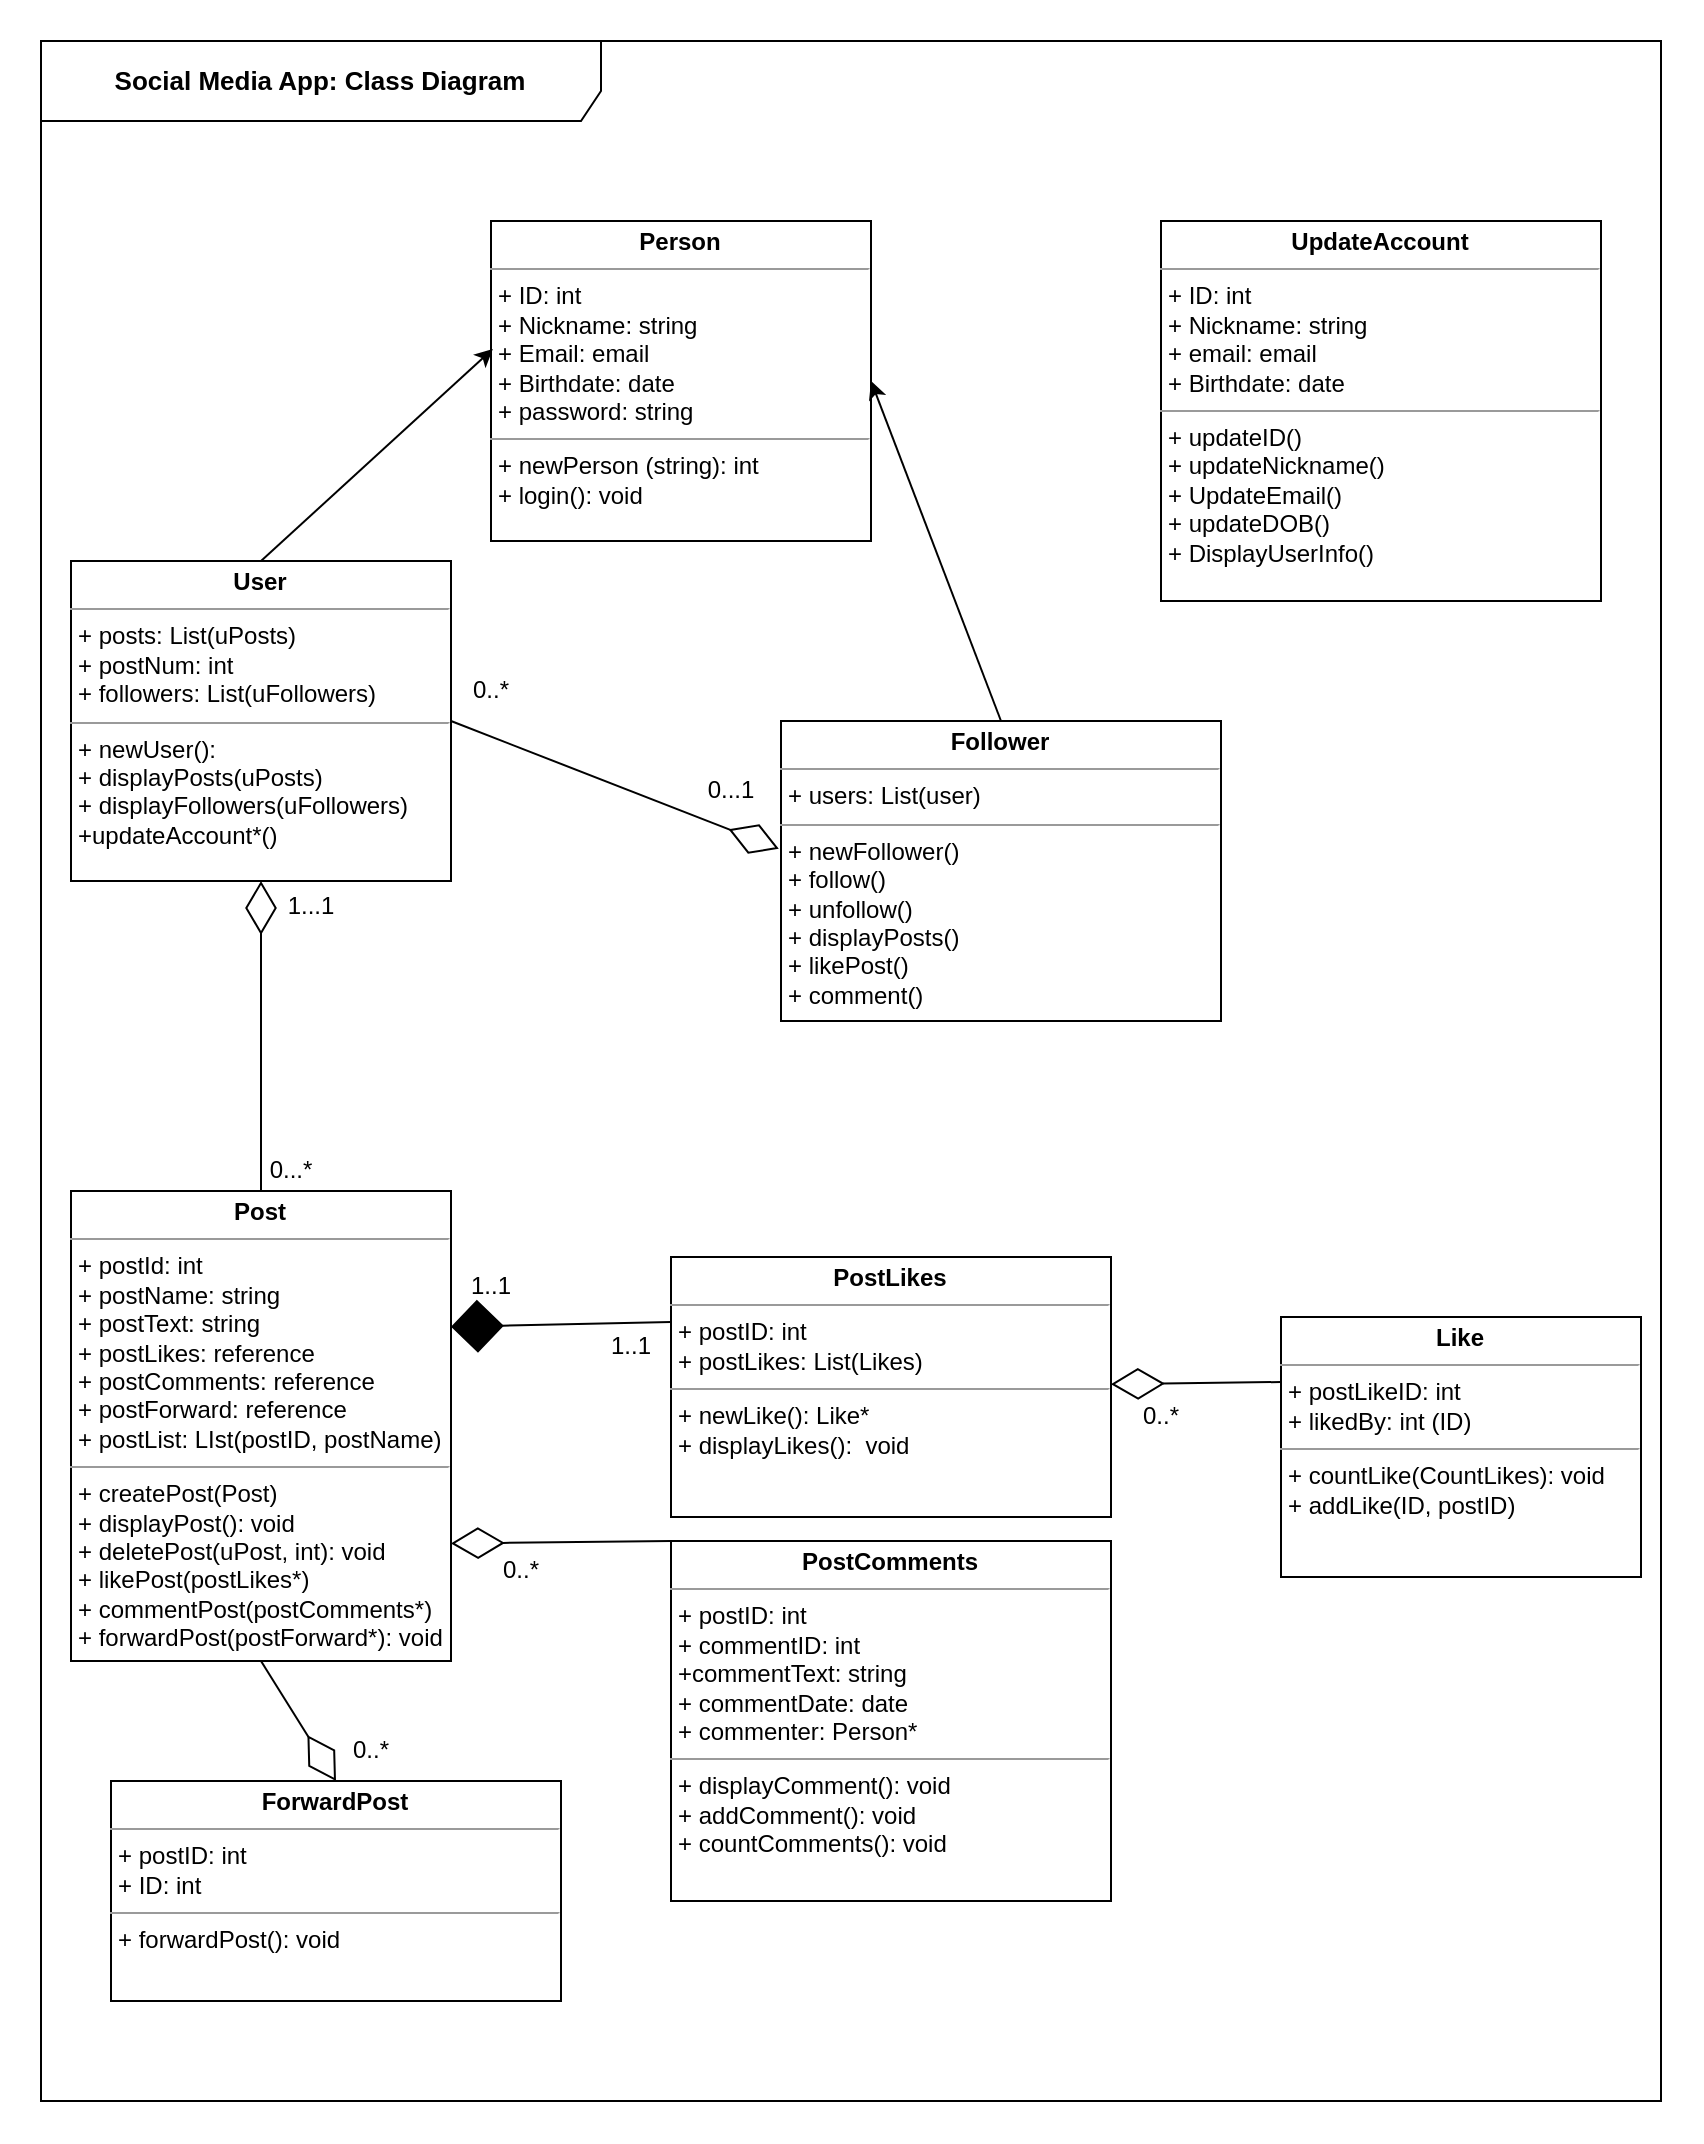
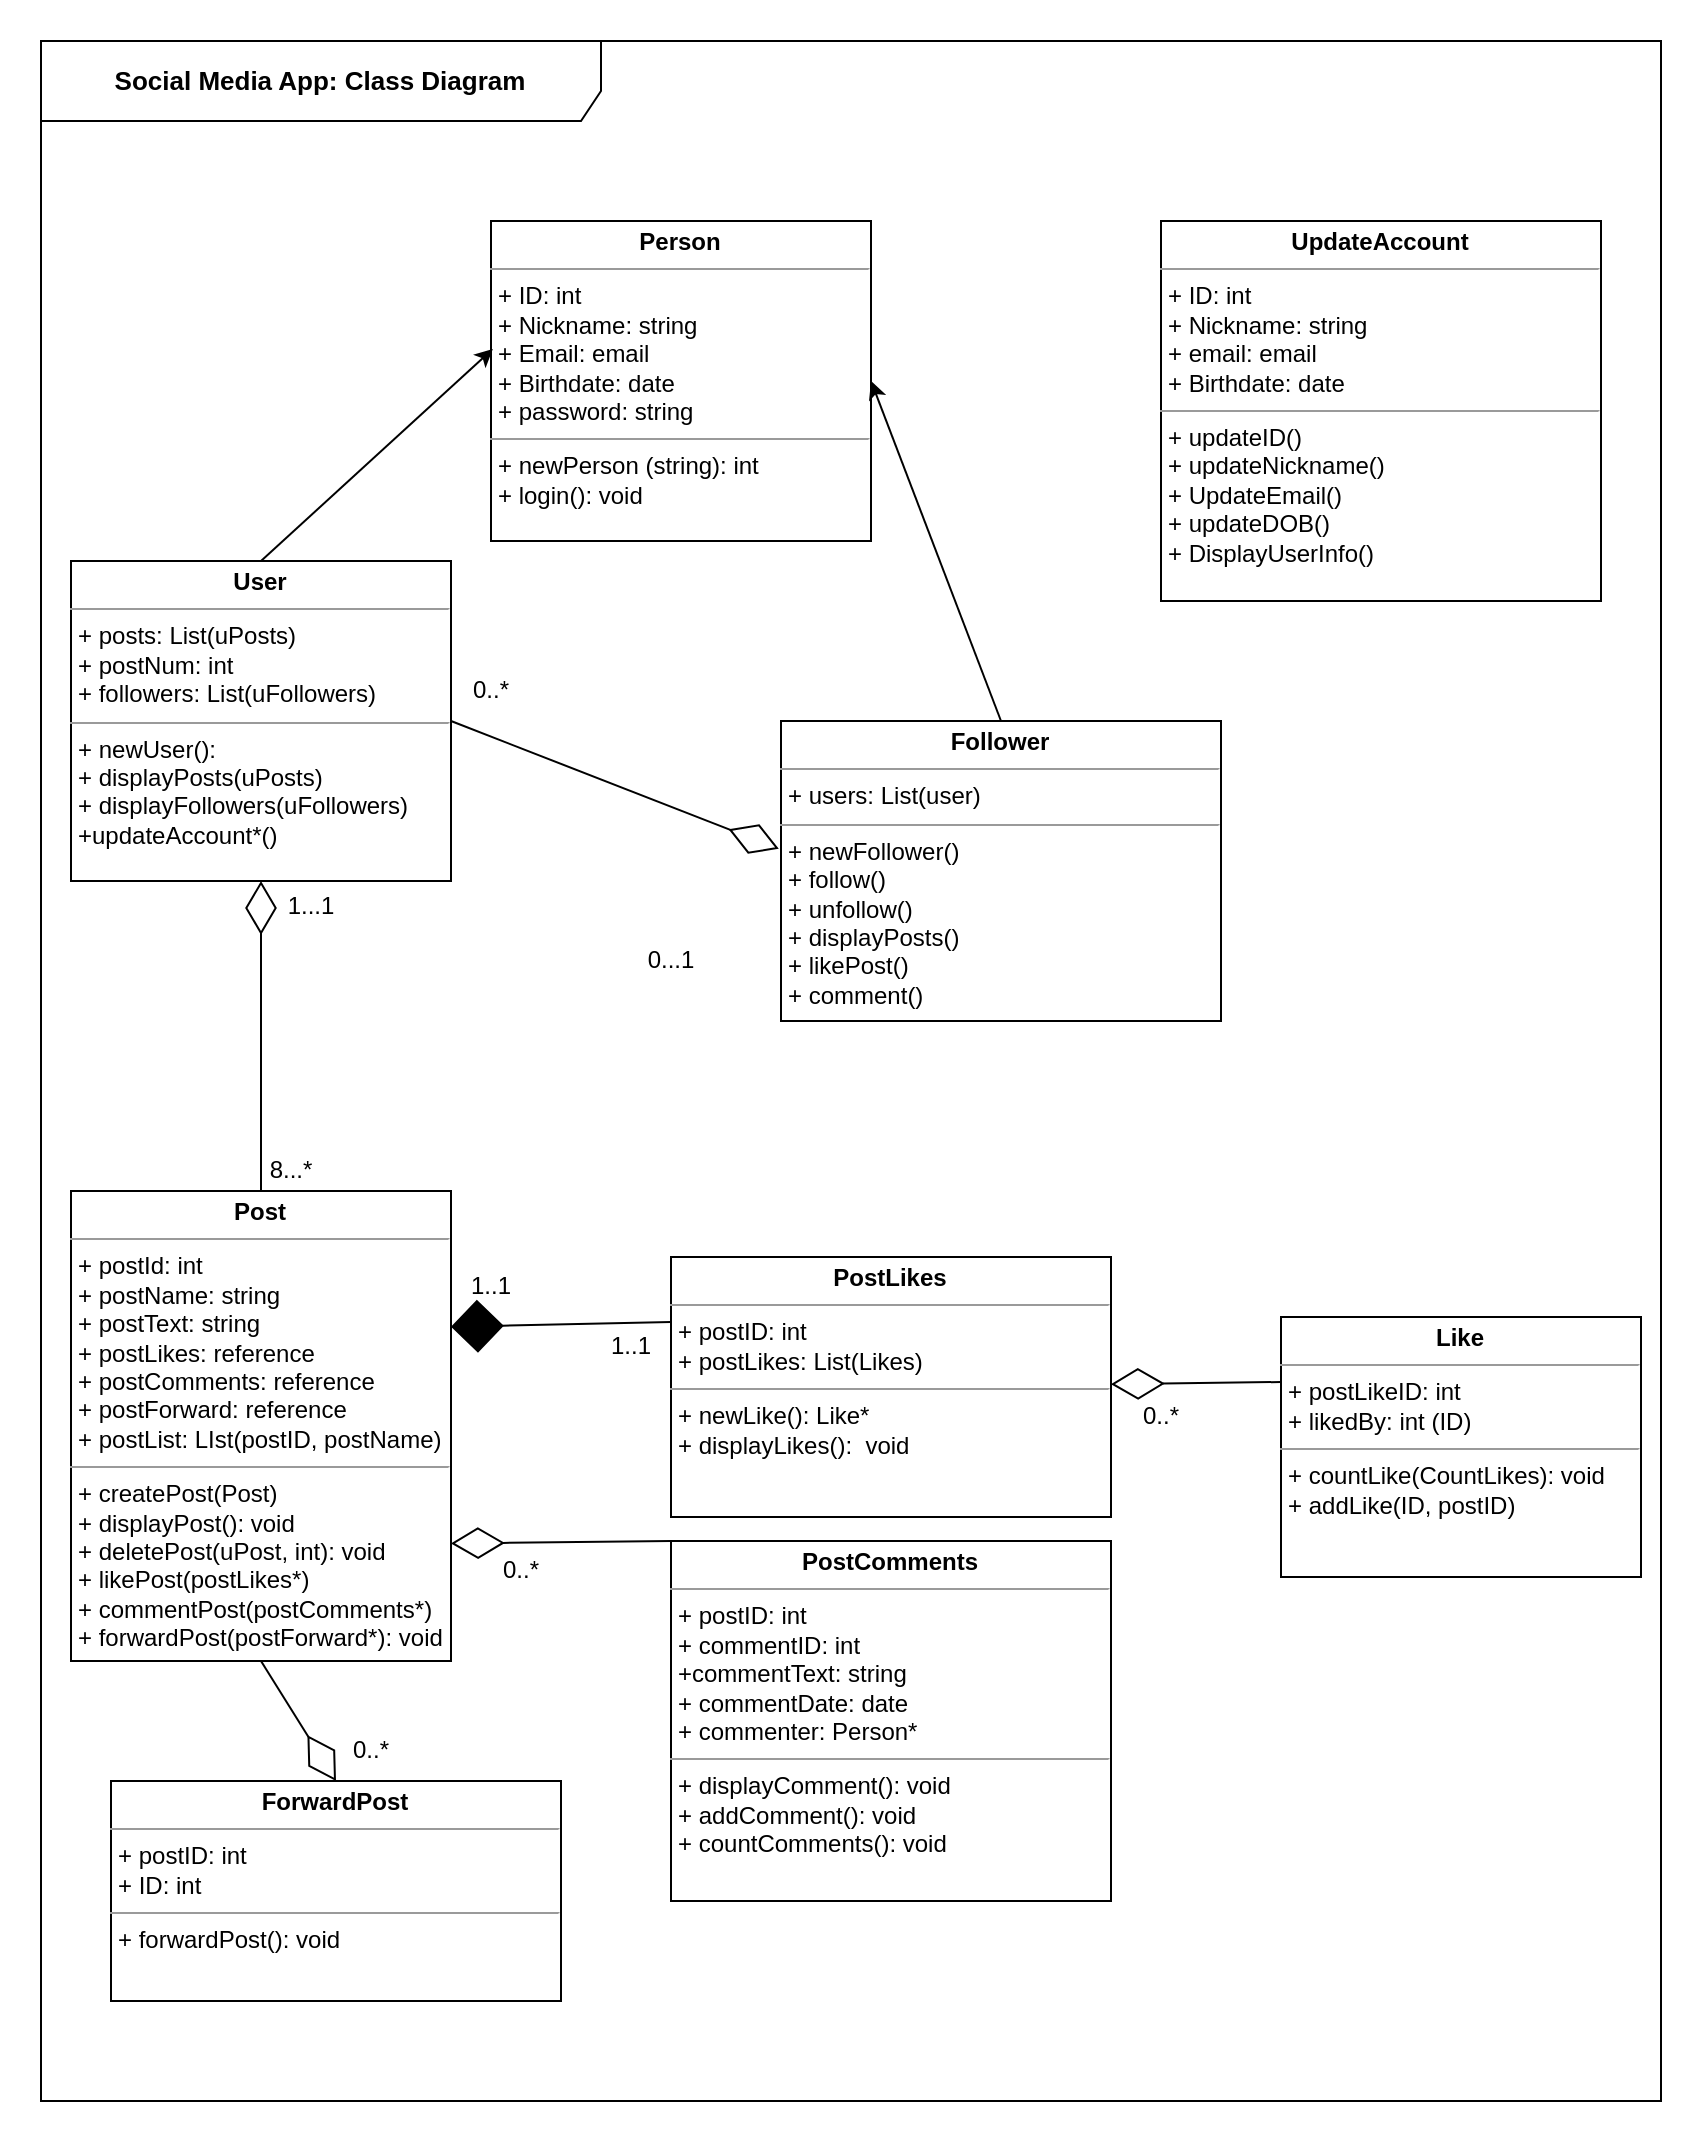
- <mxCell id="9" value="0...1" style="text;html=1;align=center;verticalAlign=middle;resizable=0;points=[];autosize=1;strokeColor=none;fillColor=none;" vertex="1" parent="1"><mxGeometry x="340" y="380" width="50" height="30" as="geometry" /></mxCell>
+ <mxCell id="9" value="0...1" style="text;html=1;align=center;verticalAlign=middle;resizable=0;points=[];autosize=1;strokeColor=none;fillColor=none;" vertex="1" parent="1"><mxGeometry x="310" y="465" width="50" height="30" as="geometry" /></mxCell>
- <mxCell id="13" value="0...*" style="text;html=1;align=center;verticalAlign=middle;resizable=0;points=[];autosize=1;strokeColor=none;fillColor=none;" vertex="1" parent="1"><mxGeometry x="125" y="570" width="40" height="30" as="geometry" /></mxCell>
+ <mxCell id="13" value="8...*" style="text;html=1;align=center;verticalAlign=middle;resizable=0;points=[];autosize=1;strokeColor=none;fillColor=none;" vertex="1" parent="1"><mxGeometry x="125" y="570" width="40" height="30" as="geometry" /></mxCell>
